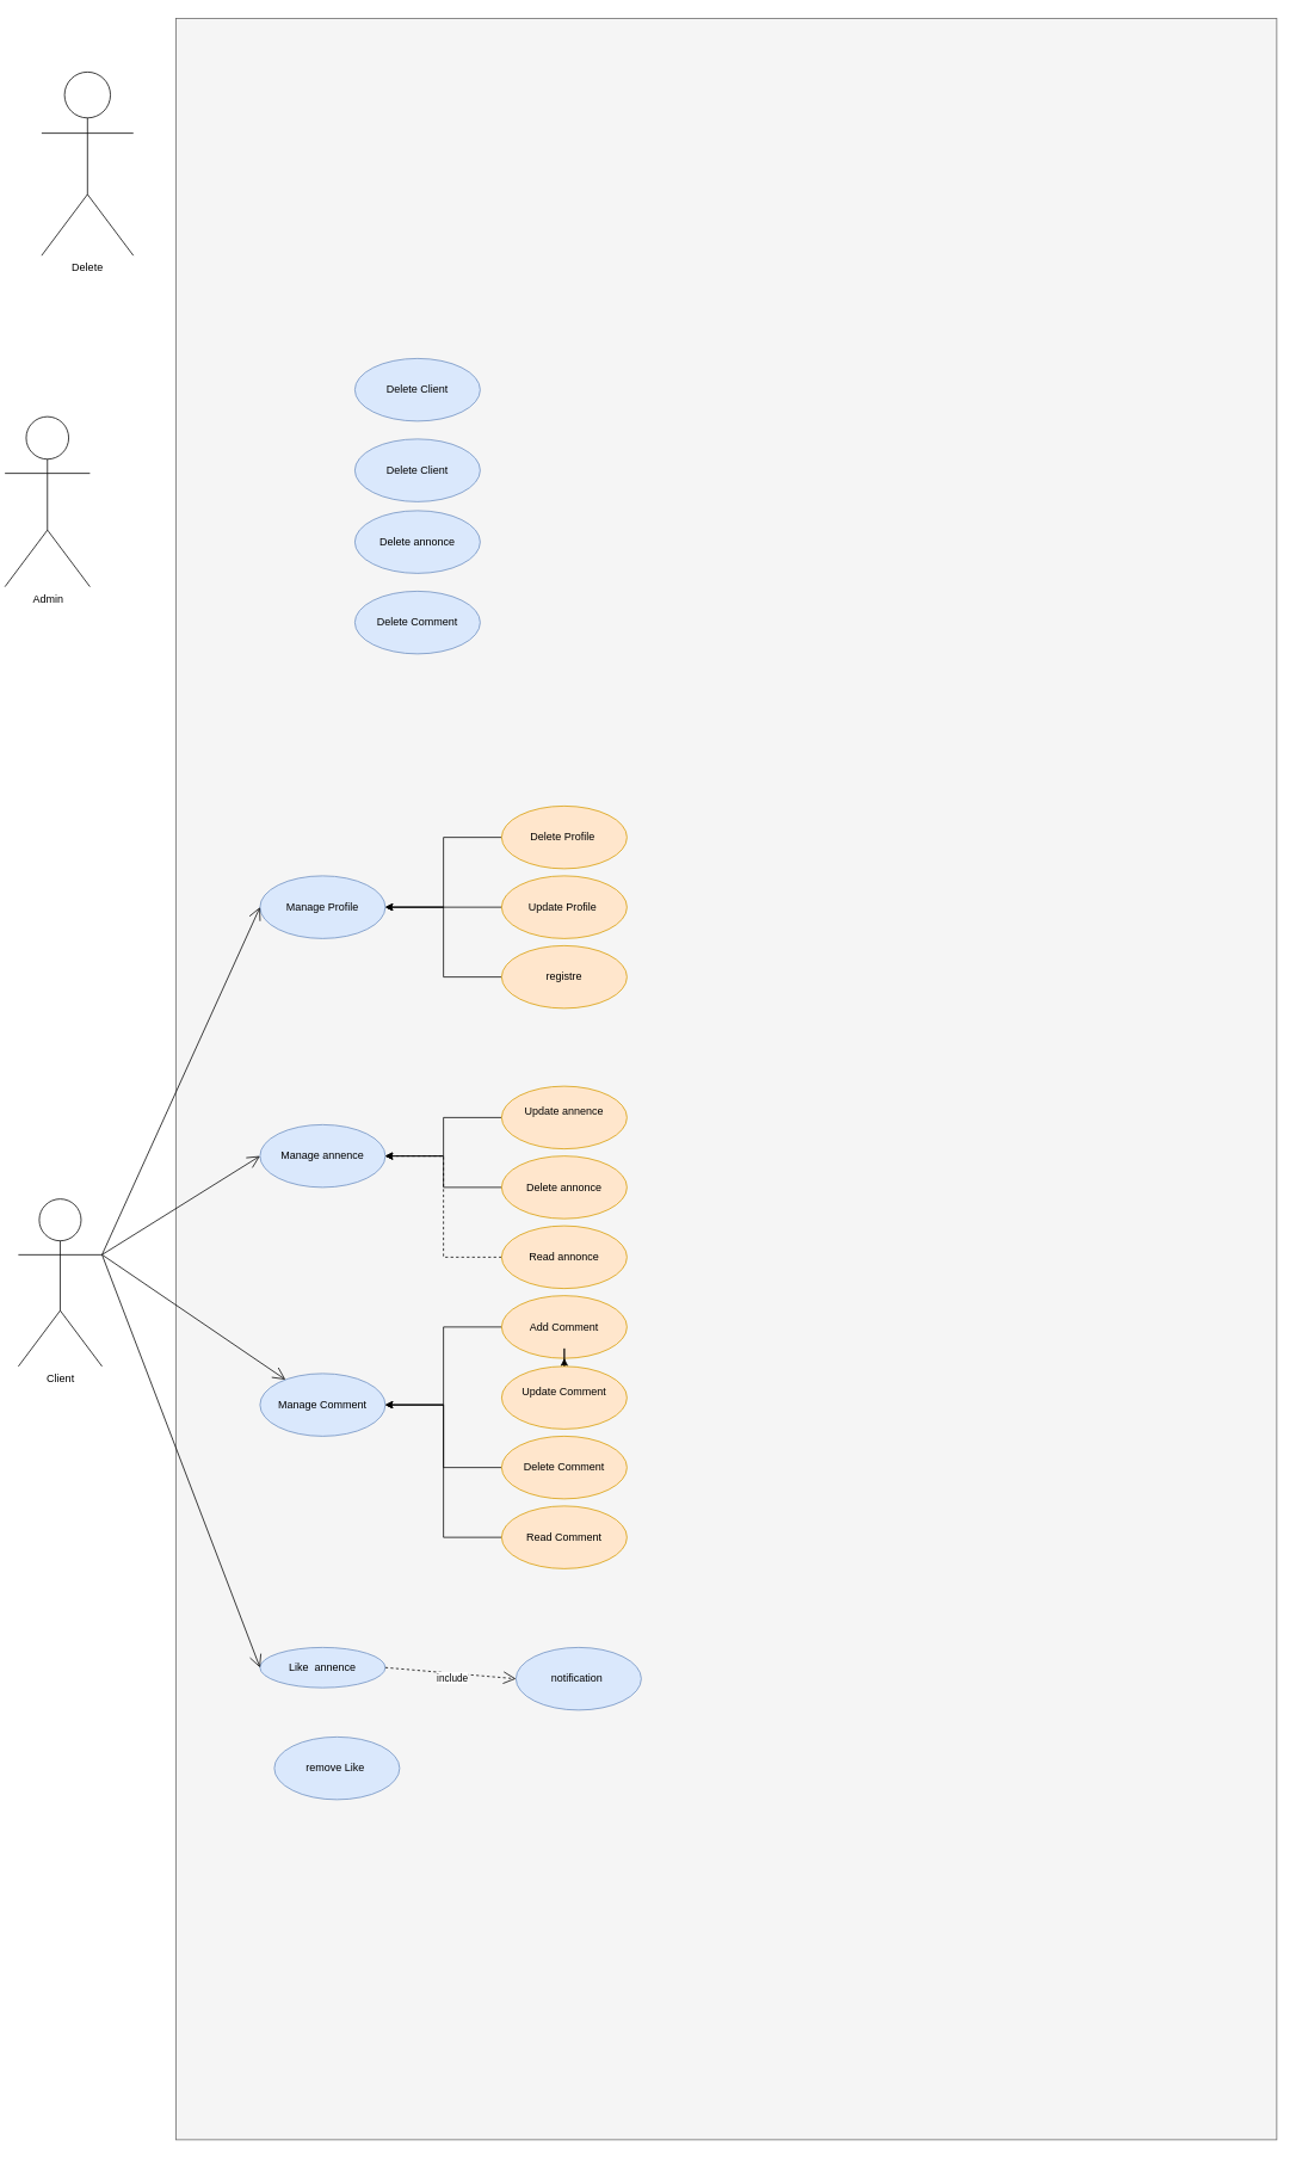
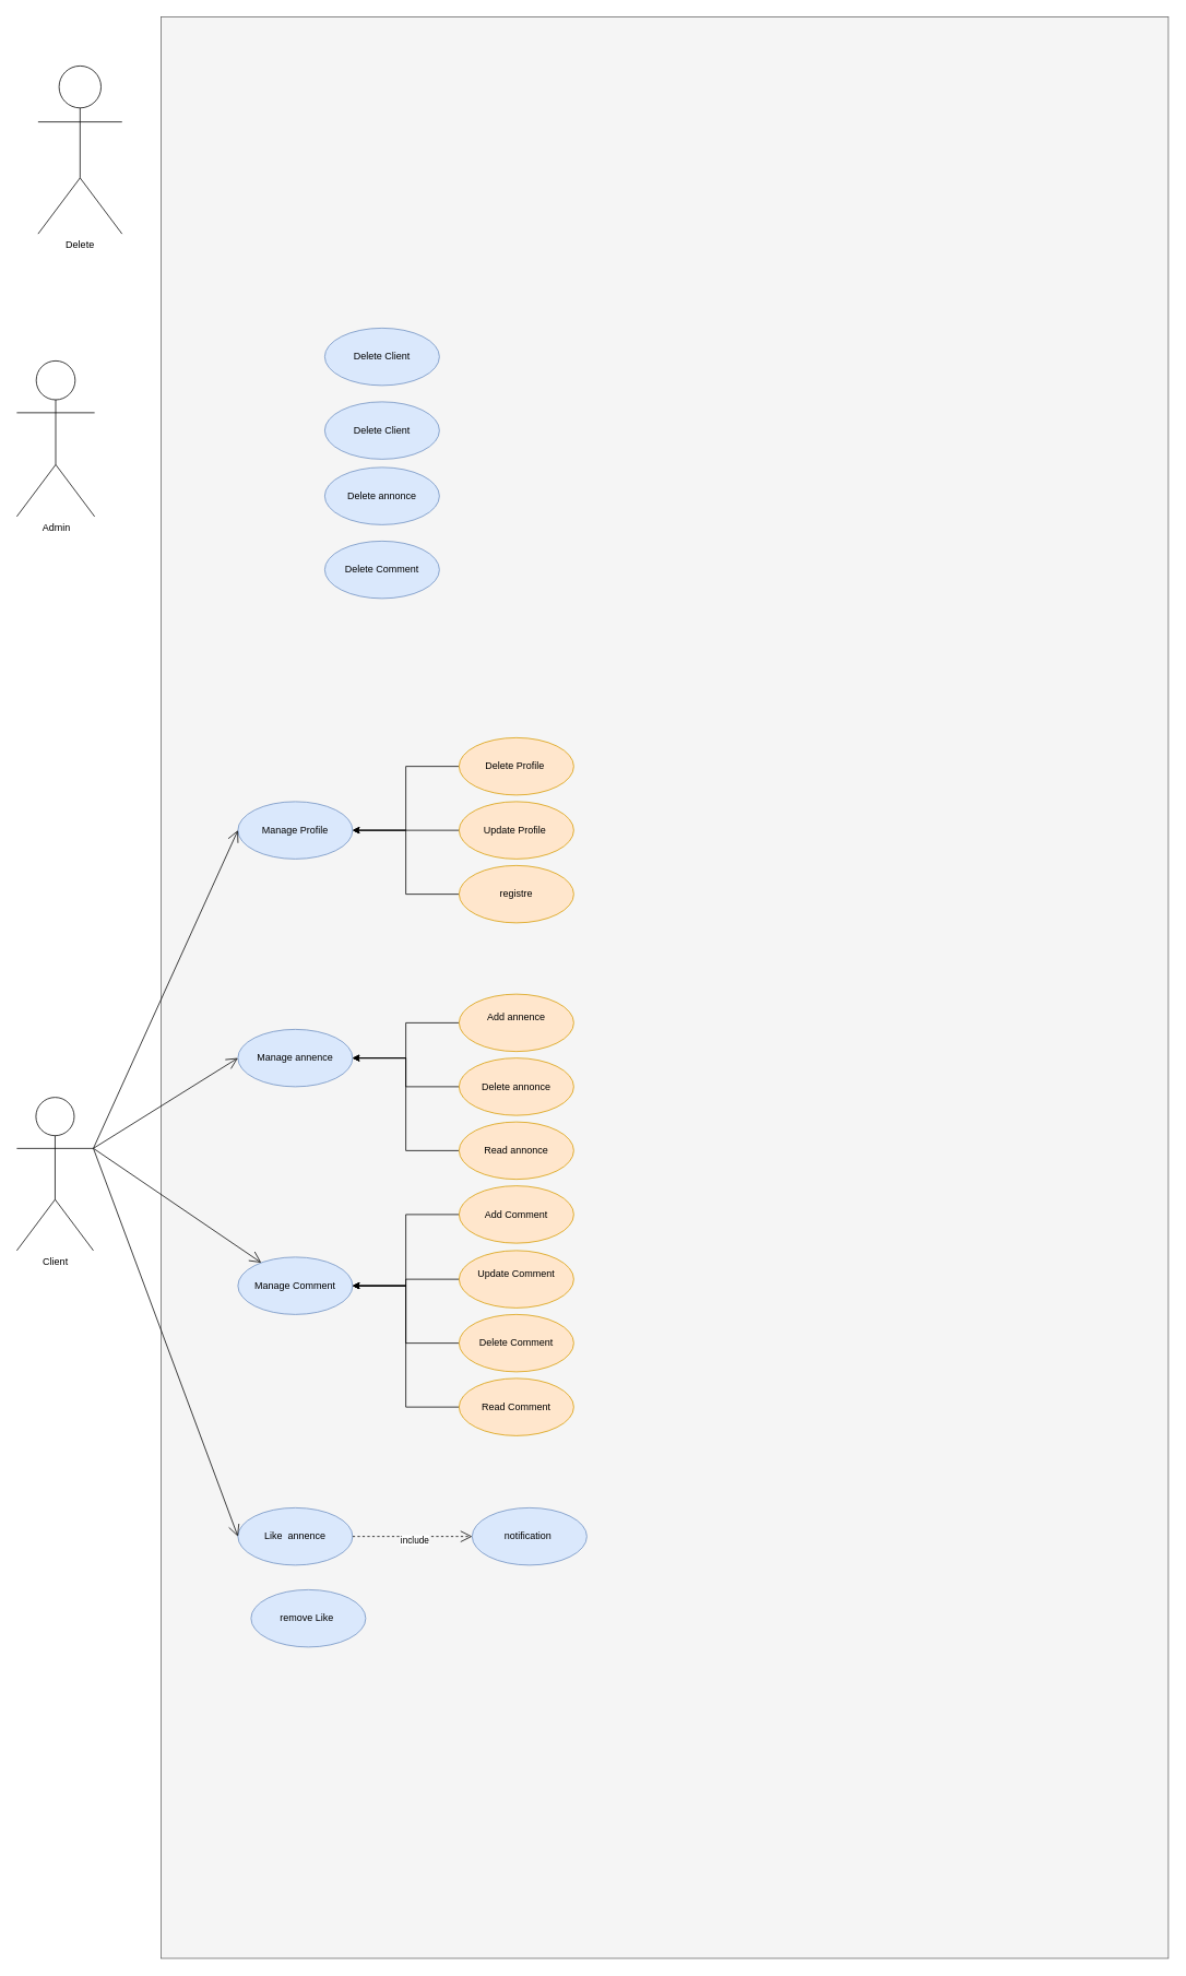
- <mxCell id="4" value="Admin" style="shape=umlActor;verticalLabelPosition=bottom;verticalAlign=top;html=1;outlineConnect=0;" vertex="1" parent="1"><mxGeometry x="5" y="465" width="95" height="190" as="geometry" /></mxCell>
+ <mxCell id="4" value="Admin" style="shape=umlActor;verticalLabelPosition=bottom;verticalAlign=top;html=1;outlineConnect=0;" vertex="1" parent="1"><mxGeometry x="20" y="440" width="95" height="190" as="geometry" /></mxCell>
- <mxCell id="17" value="Update annence&lt;br&gt;&amp;nbsp;" style="ellipse;whiteSpace=wrap;html=1;fillColor=#ffe6cc;strokeColor=#d79b00;align=center;verticalAlign=middle;" vertex="1" parent="1"><mxGeometry x="560" y="1213" width="140" height="70" as="geometry" /></mxCell>
+ <mxCell id="17" value="Add annence&lt;br&gt;&amp;nbsp;" style="ellipse;whiteSpace=wrap;html=1;fillColor=#ffe6cc;strokeColor=#d79b00;align=center;verticalAlign=middle;" vertex="1" parent="1"><mxGeometry x="560" y="1213" width="140" height="70" as="geometry" /></mxCell>
- <mxCell id="18" style="edgeStyle=orthogonalEdgeStyle;rounded=0;orthogonalLoop=1;jettySize=auto;html=1;entryX=1;entryY=0.5;entryDx=0;entryDy=0;dashed=1;" edge="1" parent="1" source="19" target="13"><mxGeometry relative="1" as="geometry" /></mxCell>
+ <mxCell id="18" style="edgeStyle=orthogonalEdgeStyle;rounded=0;orthogonalLoop=1;jettySize=auto;html=1;entryX=1;entryY=0.5;entryDx=0;entryDy=0;" edge="1" parent="1" source="19" target="13"><mxGeometry relative="1" as="geometry" /></mxCell>
- <mxCell id="25" style="edgeStyle=orthogonalEdgeStyle;rounded=0;orthogonalLoop=1;jettySize=auto;html=1;" edge="1" parent="1" source="26" target="22"><mxGeometry relative="1" as="geometry" /></mxCell>
+ <mxCell id="25" style="edgeStyle=orthogonalEdgeStyle;rounded=0;orthogonalLoop=1;jettySize=auto;html=1;entryX=1;entryY=0.5;entryDx=0;entryDy=0;" edge="1" parent="1" source="26" target="20"><mxGeometry relative="1" as="geometry" /></mxCell>
- <mxCell id="32" value="Like&amp;nbsp; annence" style="ellipse;whiteSpace=wrap;html=1;fillColor=#dae8fc;strokeColor=#6c8ebf;" vertex="1" parent="1"><mxGeometry x="290" y="1840" width="140" height="45" as="geometry" /></mxCell>
+ <mxCell id="32" value="Like&amp;nbsp; annence" style="ellipse;whiteSpace=wrap;html=1;fillColor=#dae8fc;strokeColor=#6c8ebf;" vertex="1" parent="1"><mxGeometry x="290" y="1840" width="140" height="70" as="geometry" /></mxCell>
